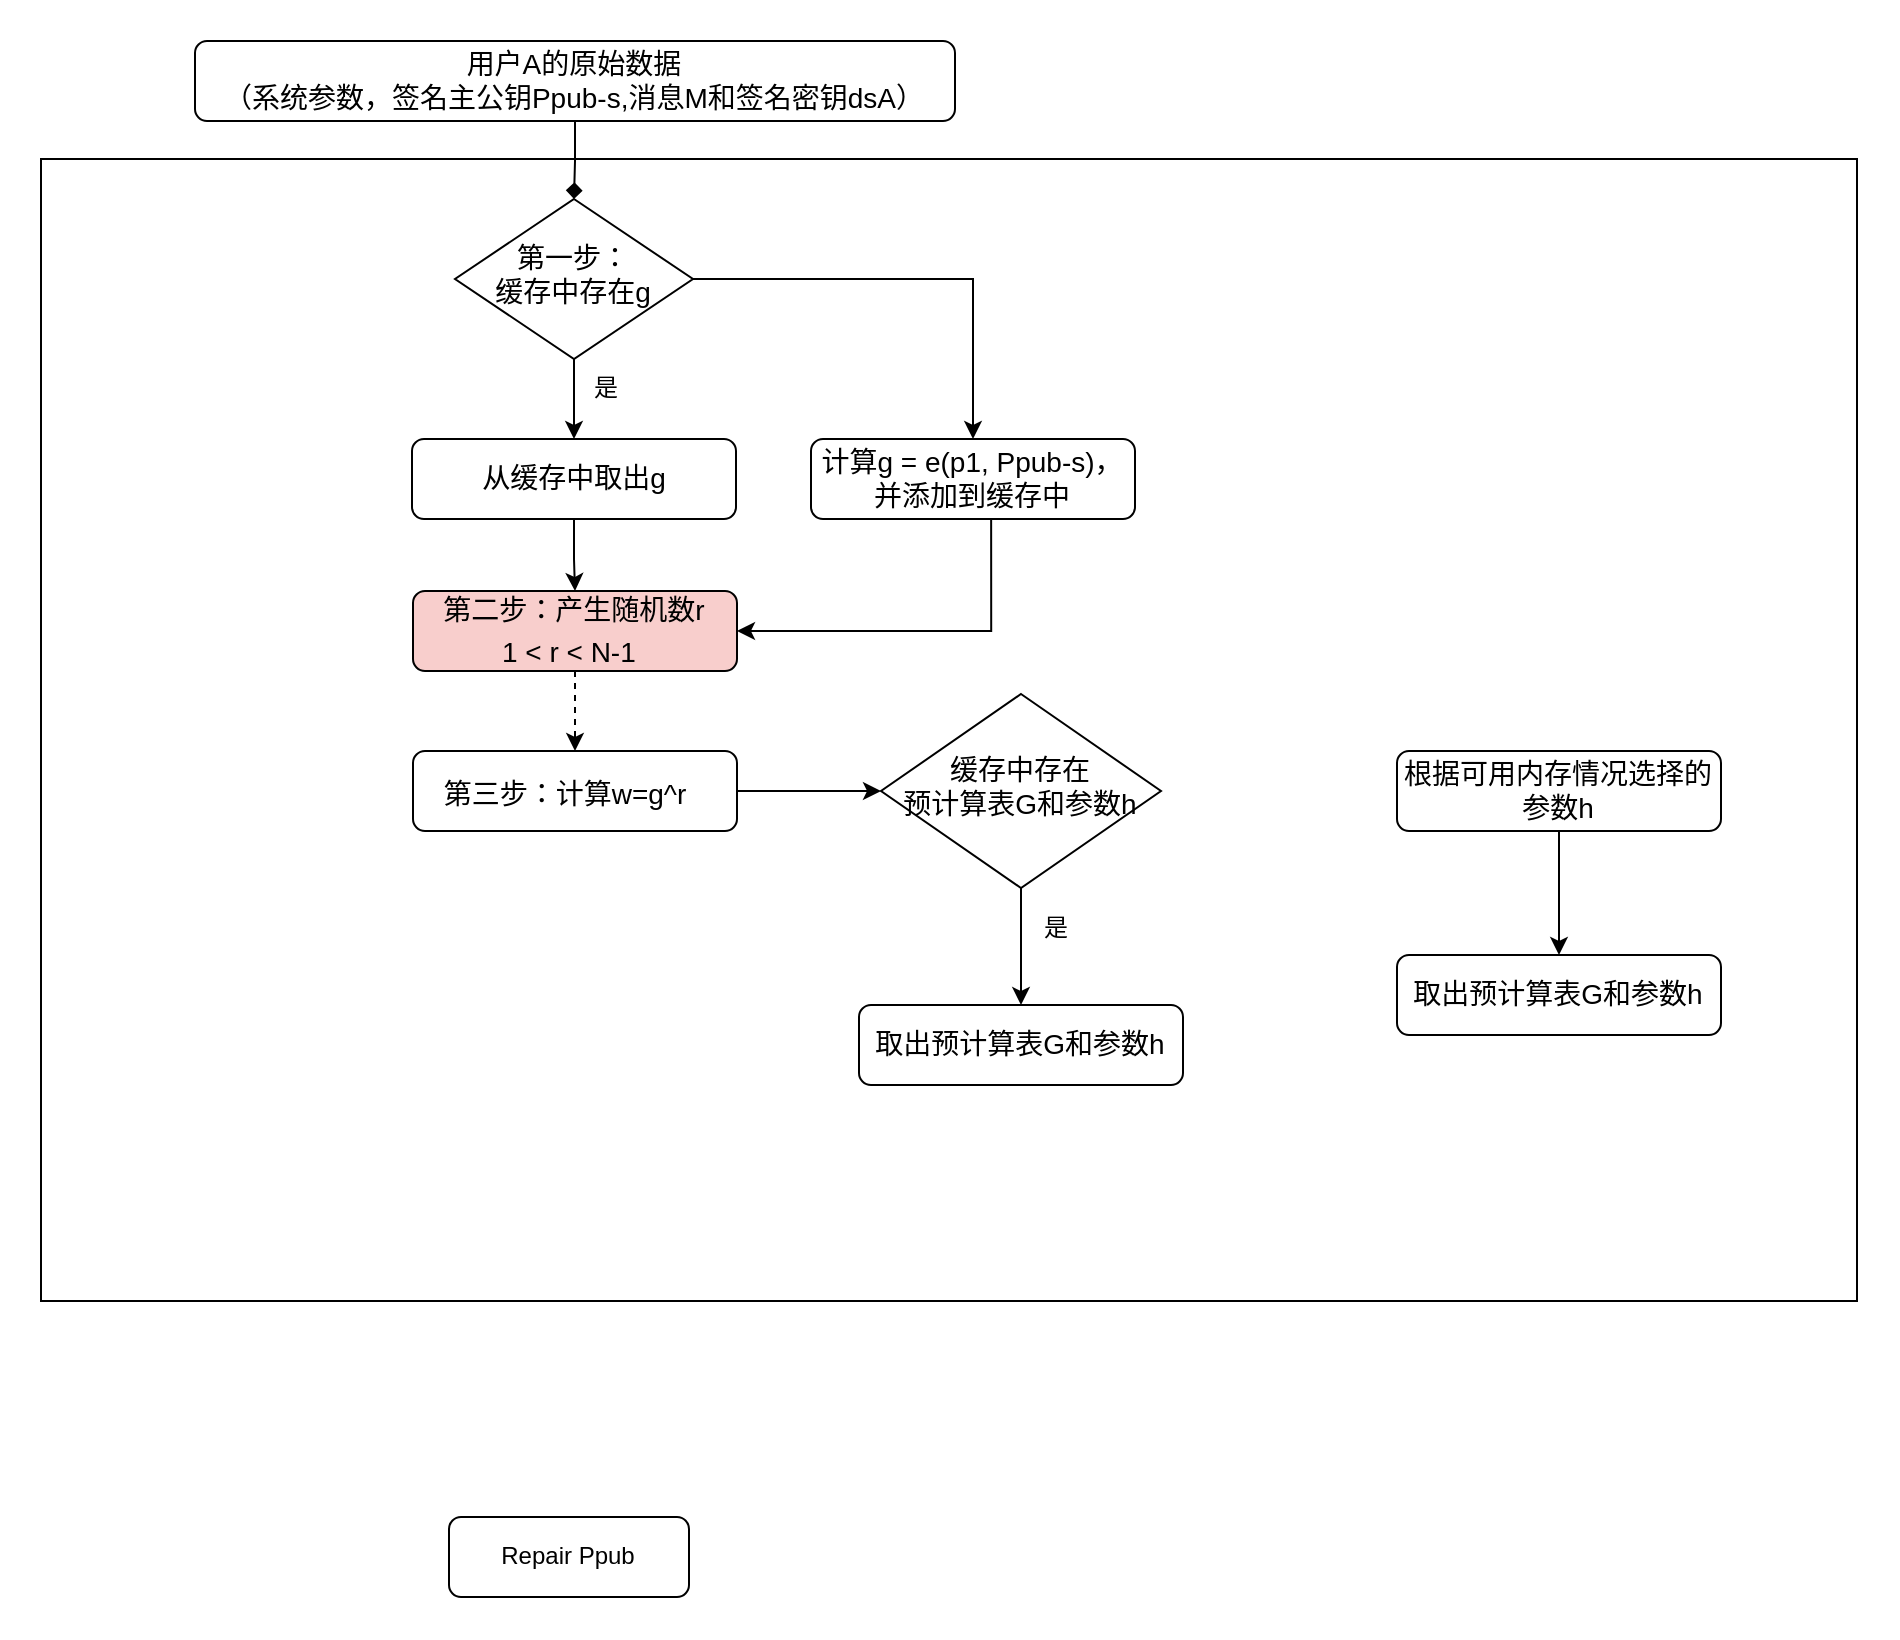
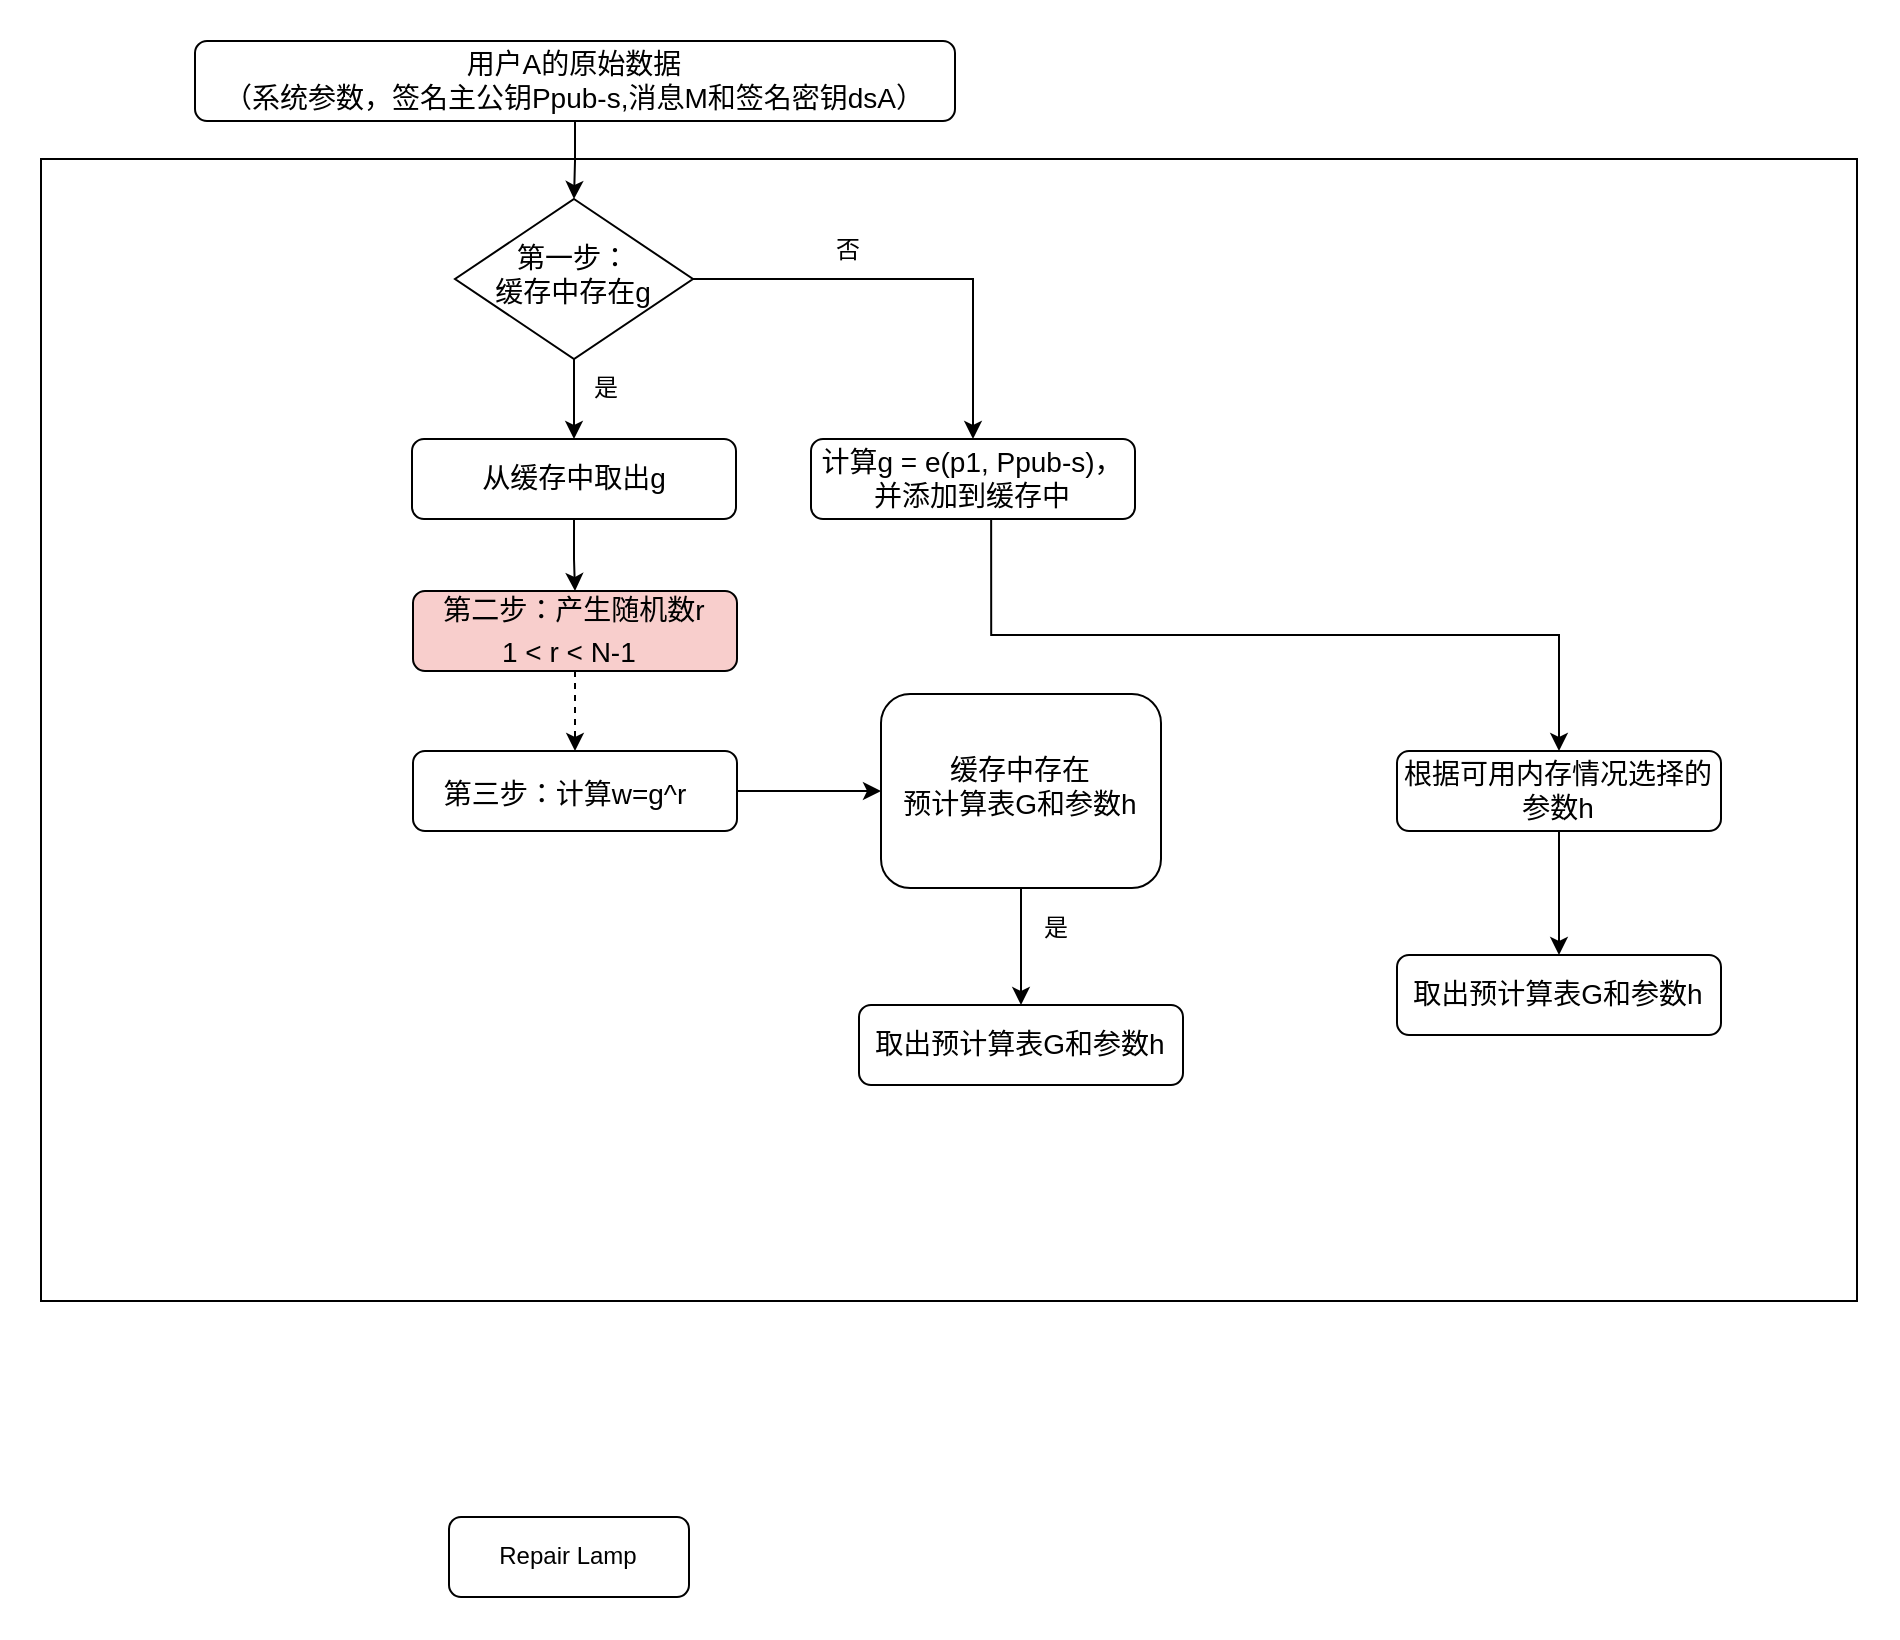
- <mxCell id="3" style="edgeStyle=orthogonalEdgeStyle;rounded=0;orthogonalLoop=1;jettySize=auto;html=1;entryX=0.5;entryY=0;entryDx=0;entryDy=0;endArrow=diamond;" edge="1" parent="1" source="4" target="6"><mxGeometry relative="1" as="geometry" /></mxCell>
+ <mxCell id="3" style="edgeStyle=orthogonalEdgeStyle;rounded=0;orthogonalLoop=1;jettySize=auto;html=1;entryX=0.5;entryY=0;entryDx=0;entryDy=0;" edge="1" parent="1" source="4" target="6"><mxGeometry relative="1" as="geometry" /></mxCell>
+ <mxCell id="24" value="否" style="text;html=1;strokeColor=none;fillColor=none;align=center;verticalAlign=middle;whiteSpace=wrap;rounded=0;" vertex="1" parent="1"><mxGeometry x="394" y="110" width="60" height="30" as="geometry" /></mxCell>
- <mxCell id="7" style="edgeStyle=orthogonalEdgeStyle;rounded=0;orthogonalLoop=1;jettySize=auto;html=1;entryX=1;entryY=0.5;entryDx=0;entryDy=0;exitX=0.556;exitY=0.978;exitDx=0;exitDy=0;exitPerimeter=0;" edge="1" parent="1" source="8" target="13"><mxGeometry relative="1" as="geometry" /></mxCell>
+ <mxCell id="7" style="edgeStyle=orthogonalEdgeStyle;rounded=0;orthogonalLoop=1;jettySize=auto;html=1;exitX=0.556;exitY=0.978;exitDx=0;exitDy=0;exitPerimeter=0;" edge="1" parent="1" source="8" target="22"><mxGeometry relative="1" as="geometry" /></mxCell>
- <mxCell id="18" value="&lt;span style=&quot;font-size: 14px;&quot;&gt;缓存中存在&lt;br&gt;预计算表G和参数h&lt;/span&gt;" style="rhombus;whiteSpace=wrap;html=1;shadow=0;fontFamily=Helvetica;fontSize=12;align=center;strokeWidth=1;spacing=6;spacingTop=-4;" vertex="1" parent="1"><mxGeometry x="440" y="346.5" width="140" height="97" as="geometry" /></mxCell>
+ <mxCell id="18" value="&lt;span style=&quot;font-size: 14px;&quot;&gt;缓存中存在&lt;br&gt;预计算表G和参数h&lt;/span&gt;" style="whiteSpace=wrap;html=1;shadow=0;fontFamily=Helvetica;fontSize=12;align=center;strokeWidth=1;spacing=6;spacingTop=-4;rounded=1;" vertex="1" parent="1"><mxGeometry x="440" y="346.5" width="140" height="97" as="geometry" /></mxCell>
- <mxCell id="9" value="Repair Ppub" style="rounded=1;whiteSpace=wrap;html=1;fontSize=12;glass=0;strokeWidth=1;shadow=0;" parent="1" vertex="1"><mxGeometry x="224" y="758" width="120" height="40" as="geometry" /></mxCell>
+ <mxCell id="9" value="Repair Lamp" style="rounded=1;whiteSpace=wrap;html=1;fontSize=12;glass=0;strokeWidth=1;shadow=0;" parent="1" vertex="1"><mxGeometry x="224" y="758" width="120" height="40" as="geometry" /></mxCell>
